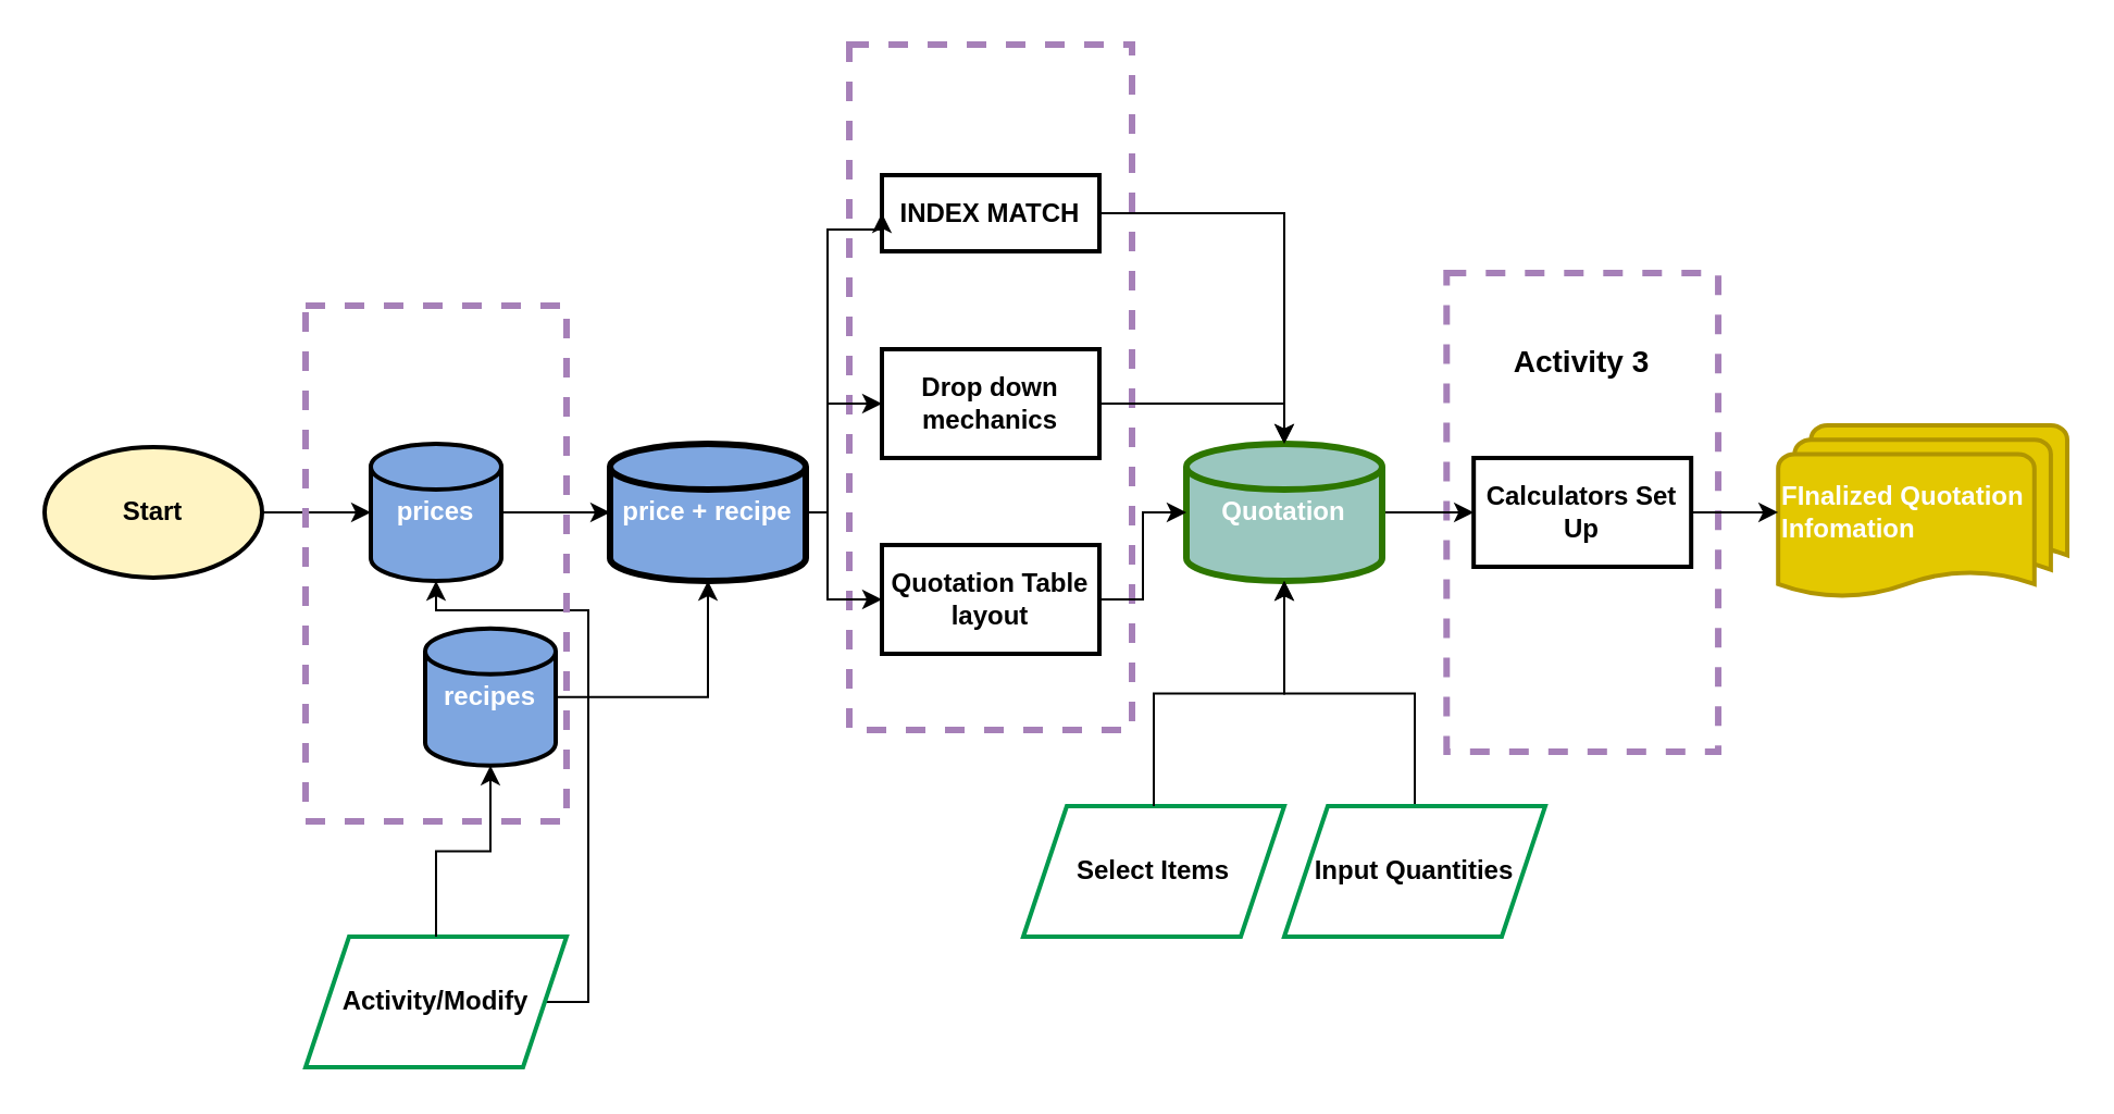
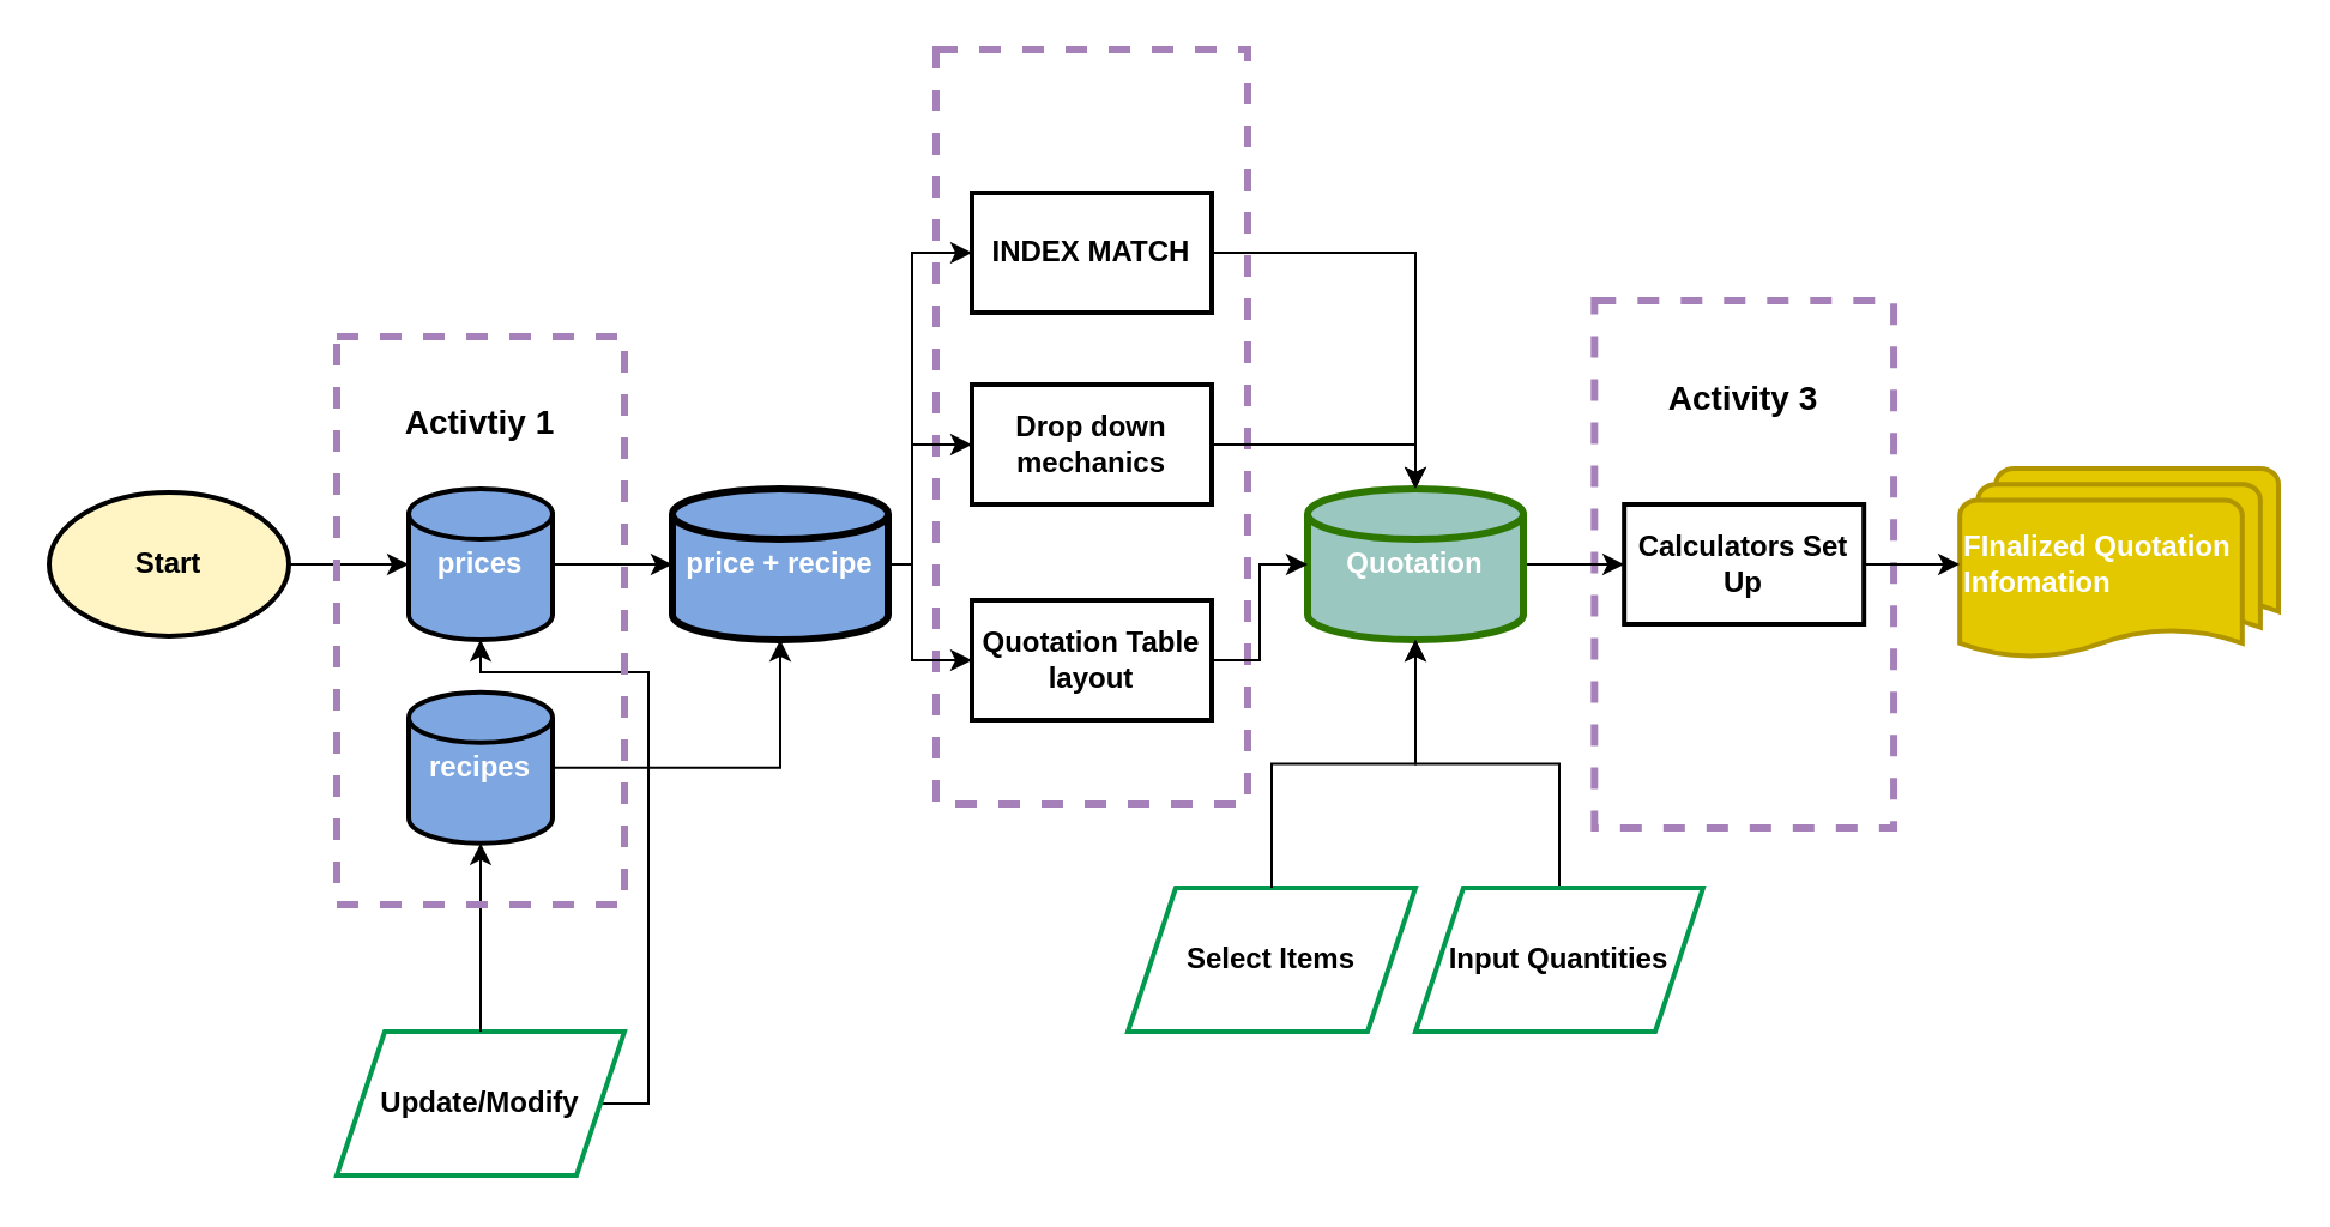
- <mxCell id="18" value="INDEX MATCH" style="rounded=0;whiteSpace=wrap;html=1;fontStyle=1;strokeWidth=2;" parent="1" vertex="1"><mxGeometry x="405" y="80" width="100" height="35" as="geometry" /></mxCell>
+ <mxCell id="18" value="INDEX MATCH" style="rounded=0;whiteSpace=wrap;html=1;fontStyle=1;strokeWidth=2;" parent="1" vertex="1"><mxGeometry x="405" y="80" width="100" height="50" as="geometry" /></mxCell>
+ <mxCell id="34" value="&lt;h2&gt;&lt;font style=&quot;font-size: 14px; background-color: rgb(255, 255, 255);&quot;&gt;Activtiy 1&lt;/font&gt;&lt;/h2&gt;" style="text;html=1;strokeColor=none;fillColor=none;align=center;verticalAlign=middle;whiteSpace=wrap;rounded=0;fontStyle=1;labelBackgroundColor=none;" parent="1" vertex="1"><mxGeometry x="145" y="160" width="110" height="30" as="geometry" /></mxCell>
- <mxCell id="32" value="&lt;span&gt;&lt;font color=&quot;#ffffff&quot;&gt;recipes&lt;/font&gt;&lt;/span&gt;" style="strokeWidth=2;html=1;shape=mxgraph.flowchart.database;whiteSpace=wrap;fillColor=#7EA6E0;fontStyle=1" parent="1" vertex="1"><mxGeometry x="195" y="288.35" width="60" height="63" as="geometry" /></mxCell>
+ <mxCell id="32" value="&lt;span&gt;&lt;font color=&quot;#ffffff&quot;&gt;recipes&lt;/font&gt;&lt;/span&gt;" style="strokeWidth=2;html=1;shape=mxgraph.flowchart.database;whiteSpace=wrap;fillColor=#7EA6E0;fontStyle=1" parent="1" vertex="1"><mxGeometry x="170" y="288.35" width="60" height="63" as="geometry" /></mxCell>
- <mxCell id="15" value="Activity/Modify" style="shape=parallelogram;perimeter=parallelogramPerimeter;whiteSpace=wrap;html=1;fixedSize=1;fontStyle=1;fillColor=#FFFFFF;strokeWidth=2;strokeColor=#00994D;" parent="1" vertex="1"><mxGeometry x="140" y="430" width="120" height="60" as="geometry" /></mxCell>
+ <mxCell id="15" value="Update/Modify" style="shape=parallelogram;perimeter=parallelogramPerimeter;whiteSpace=wrap;html=1;fixedSize=1;fontStyle=1;fillColor=#FFFFFF;strokeWidth=2;strokeColor=#00994D;" parent="1" vertex="1"><mxGeometry x="140" y="430" width="120" height="60" as="geometry" /></mxCell>
